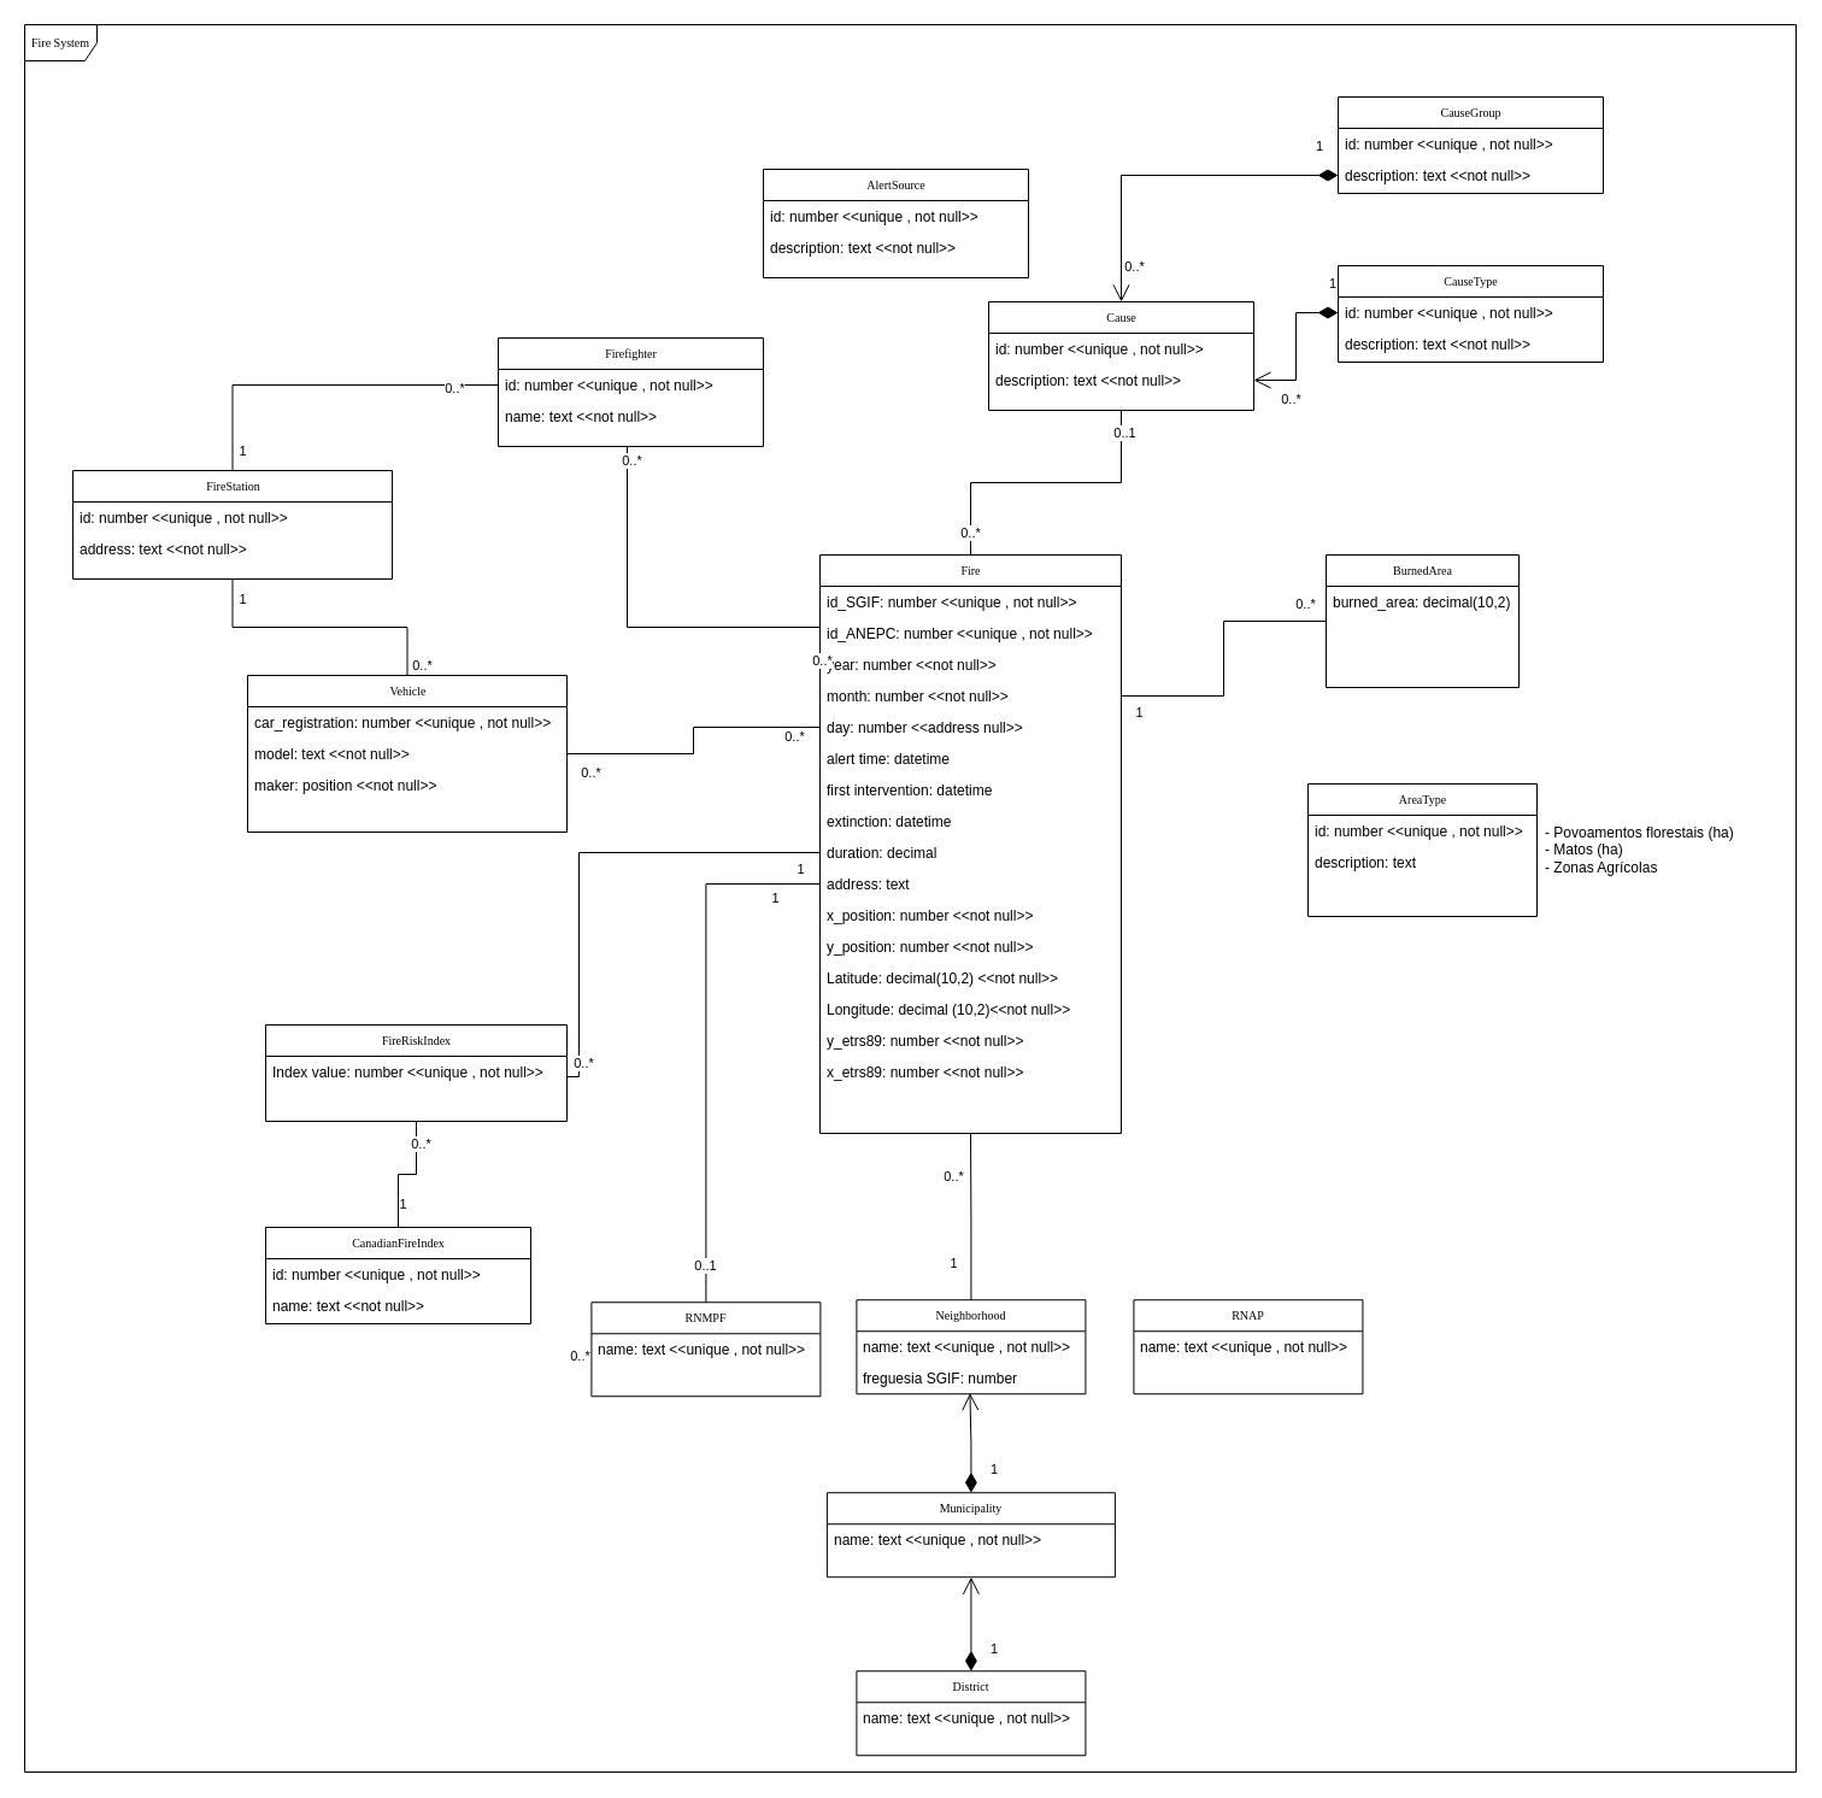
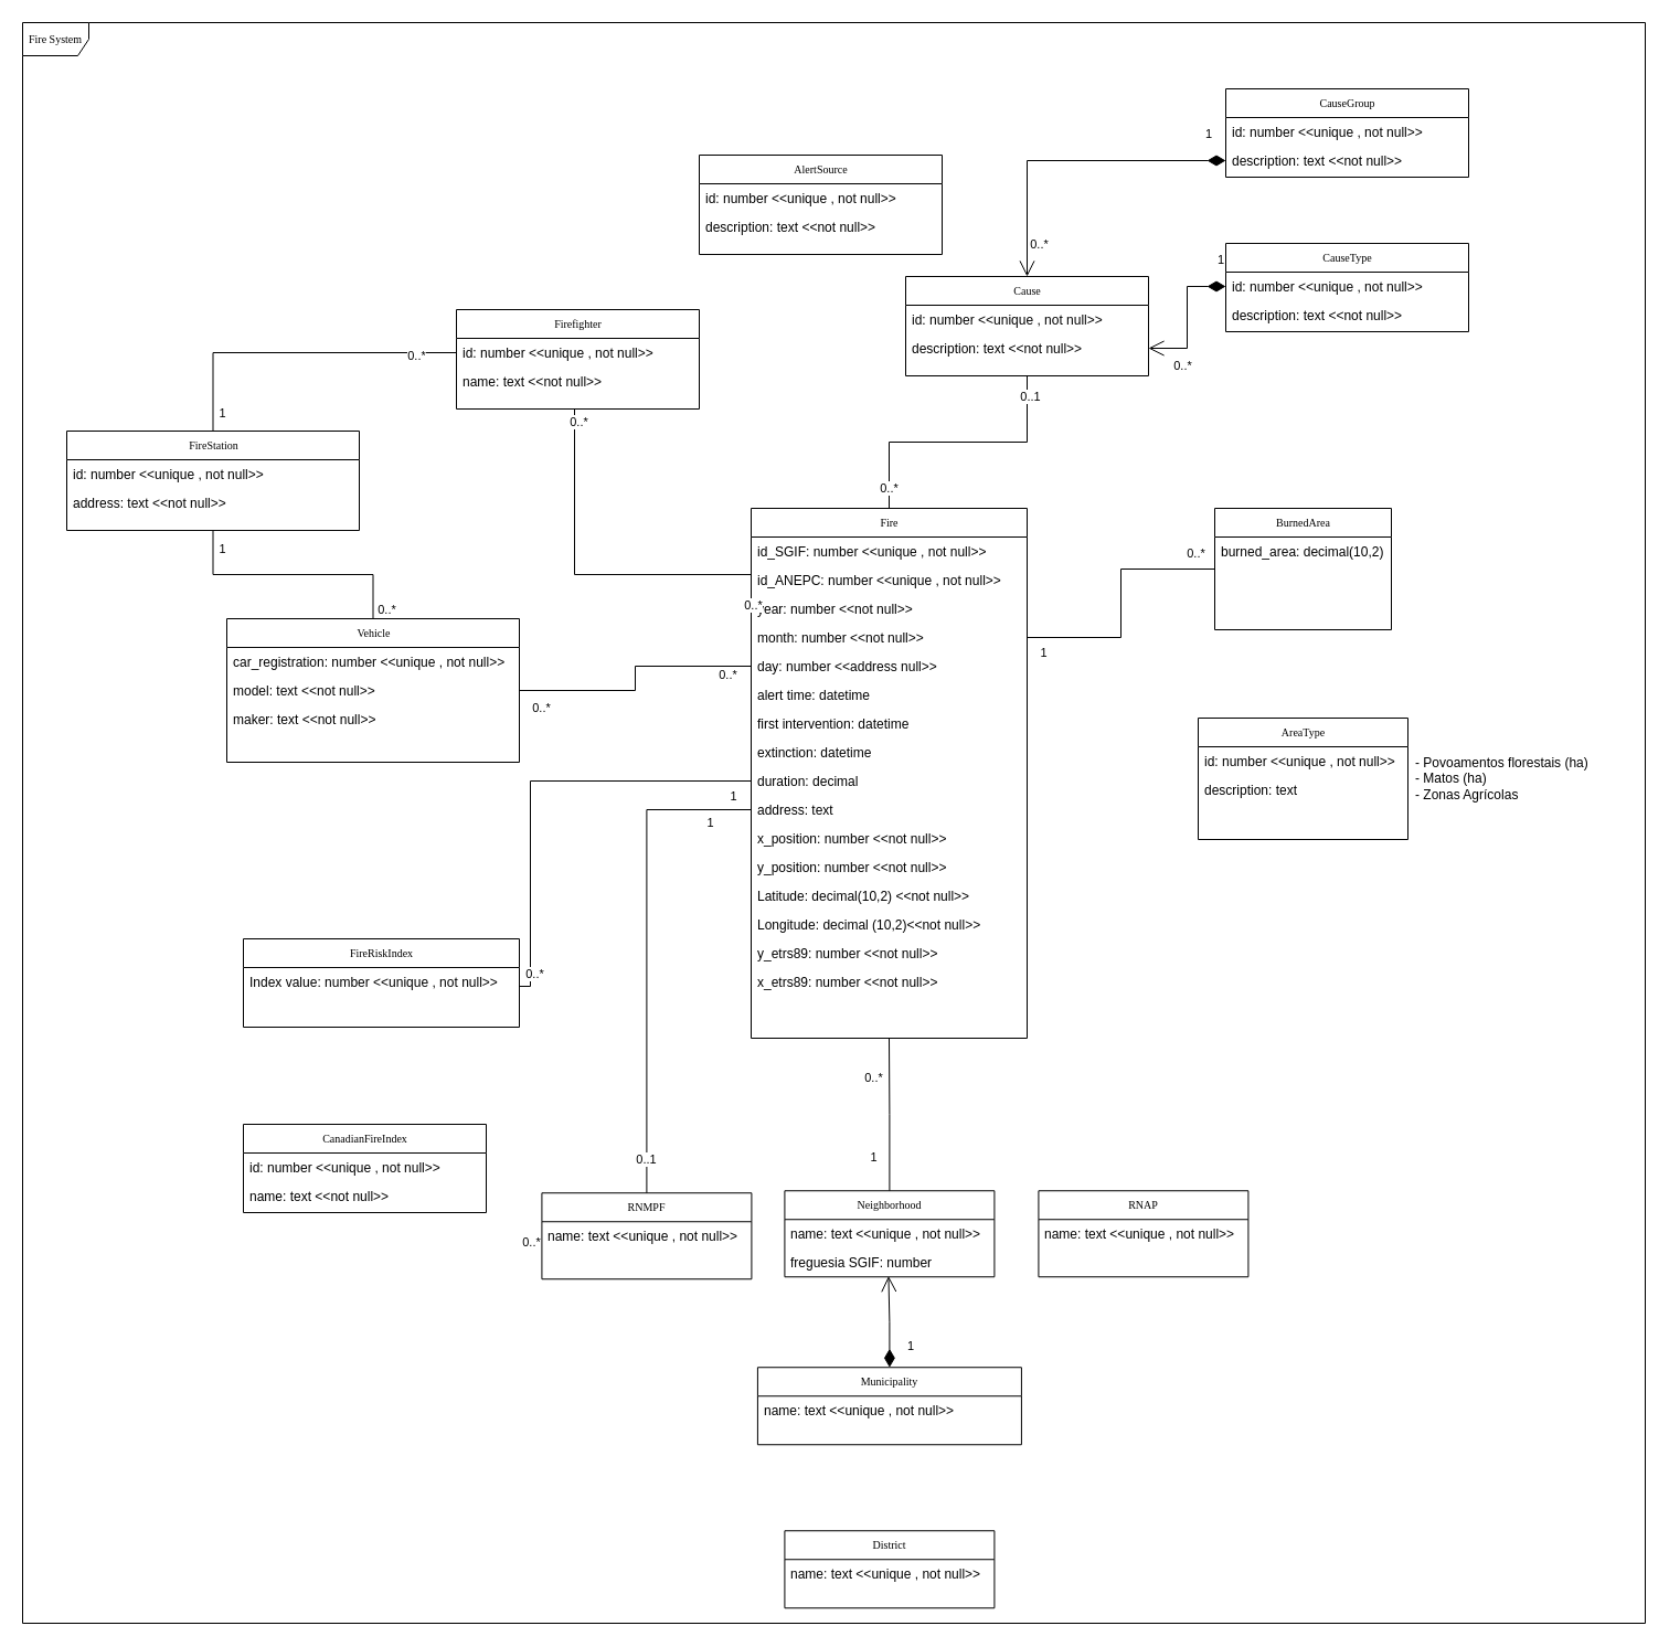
- <mxCell id="91" value="maker: position &amp;lt;&amp;lt;not null&amp;gt;&amp;gt;" style="text;html=1;strokeColor=none;fillColor=none;align=left;verticalAlign=top;spacingLeft=4;spacingRight=4;whiteSpace=wrap;overflow=hidden;rotatable=0;points=[[0,0.5],[1,0.5]];portConstraint=eastwest;" vertex="1" parent="88"><mxGeometry y="78" width="265" height="26" as="geometry" /></mxCell>
+ <mxCell id="91" value="maker: text &amp;lt;&amp;lt;not null&amp;gt;&amp;gt;" style="text;html=1;strokeColor=none;fillColor=none;align=left;verticalAlign=top;spacingLeft=4;spacingRight=4;whiteSpace=wrap;overflow=hidden;rotatable=0;points=[[0,0.5],[1,0.5]];portConstraint=eastwest;" vertex="1" parent="88"><mxGeometry y="78" width="265" height="26" as="geometry" /></mxCell>
- <mxCell id="48" style="edgeStyle=orthogonalEdgeStyle;rounded=0;orthogonalLoop=1;jettySize=auto;html=1;entryX=0.5;entryY=1;entryDx=0;entryDy=0;endArrow=none;endFill=0;" edge="1" parent="1" source="51" target="58"><mxGeometry relative="1" as="geometry" /></mxCell>
- <mxCell id="49" value="0..*" style="edgeLabel;html=1;align=center;verticalAlign=middle;resizable=0;points=[];" connectable="0" vertex="1" parent="48"><mxGeometry x="0.644" y="-3" relative="1" as="geometry"><mxPoint as="offset" /></mxGeometry></mxCell>
- <mxCell id="50" value="1" style="edgeLabel;html=1;align=center;verticalAlign=middle;resizable=0;points=[];" connectable="0" vertex="1" parent="48"><mxGeometry x="-0.606" y="-3" relative="1" as="geometry"><mxPoint as="offset" /></mxGeometry></mxCell>
- <mxCell id="40" value="1" style="endArrow=open;html=1;endSize=12;startArrow=diamondThin;startSize=14;startFill=1;edgeStyle=orthogonalEdgeStyle;align=left;verticalAlign=bottom;rounded=0;entryX=0.5;entryY=1;entryDx=0;entryDy=0;exitX=0.5;exitY=0;exitDx=0;exitDy=0;" edge="1" parent="1" source="29" target="31"><mxGeometry x="-0.76" y="-15" relative="1" as="geometry"><mxPoint x="789.41" y="1368.24" as="sourcePoint" /><mxPoint x="788.41" y="1318.24" as="targetPoint" /><mxPoint as="offset" /></mxGeometry></mxCell>
